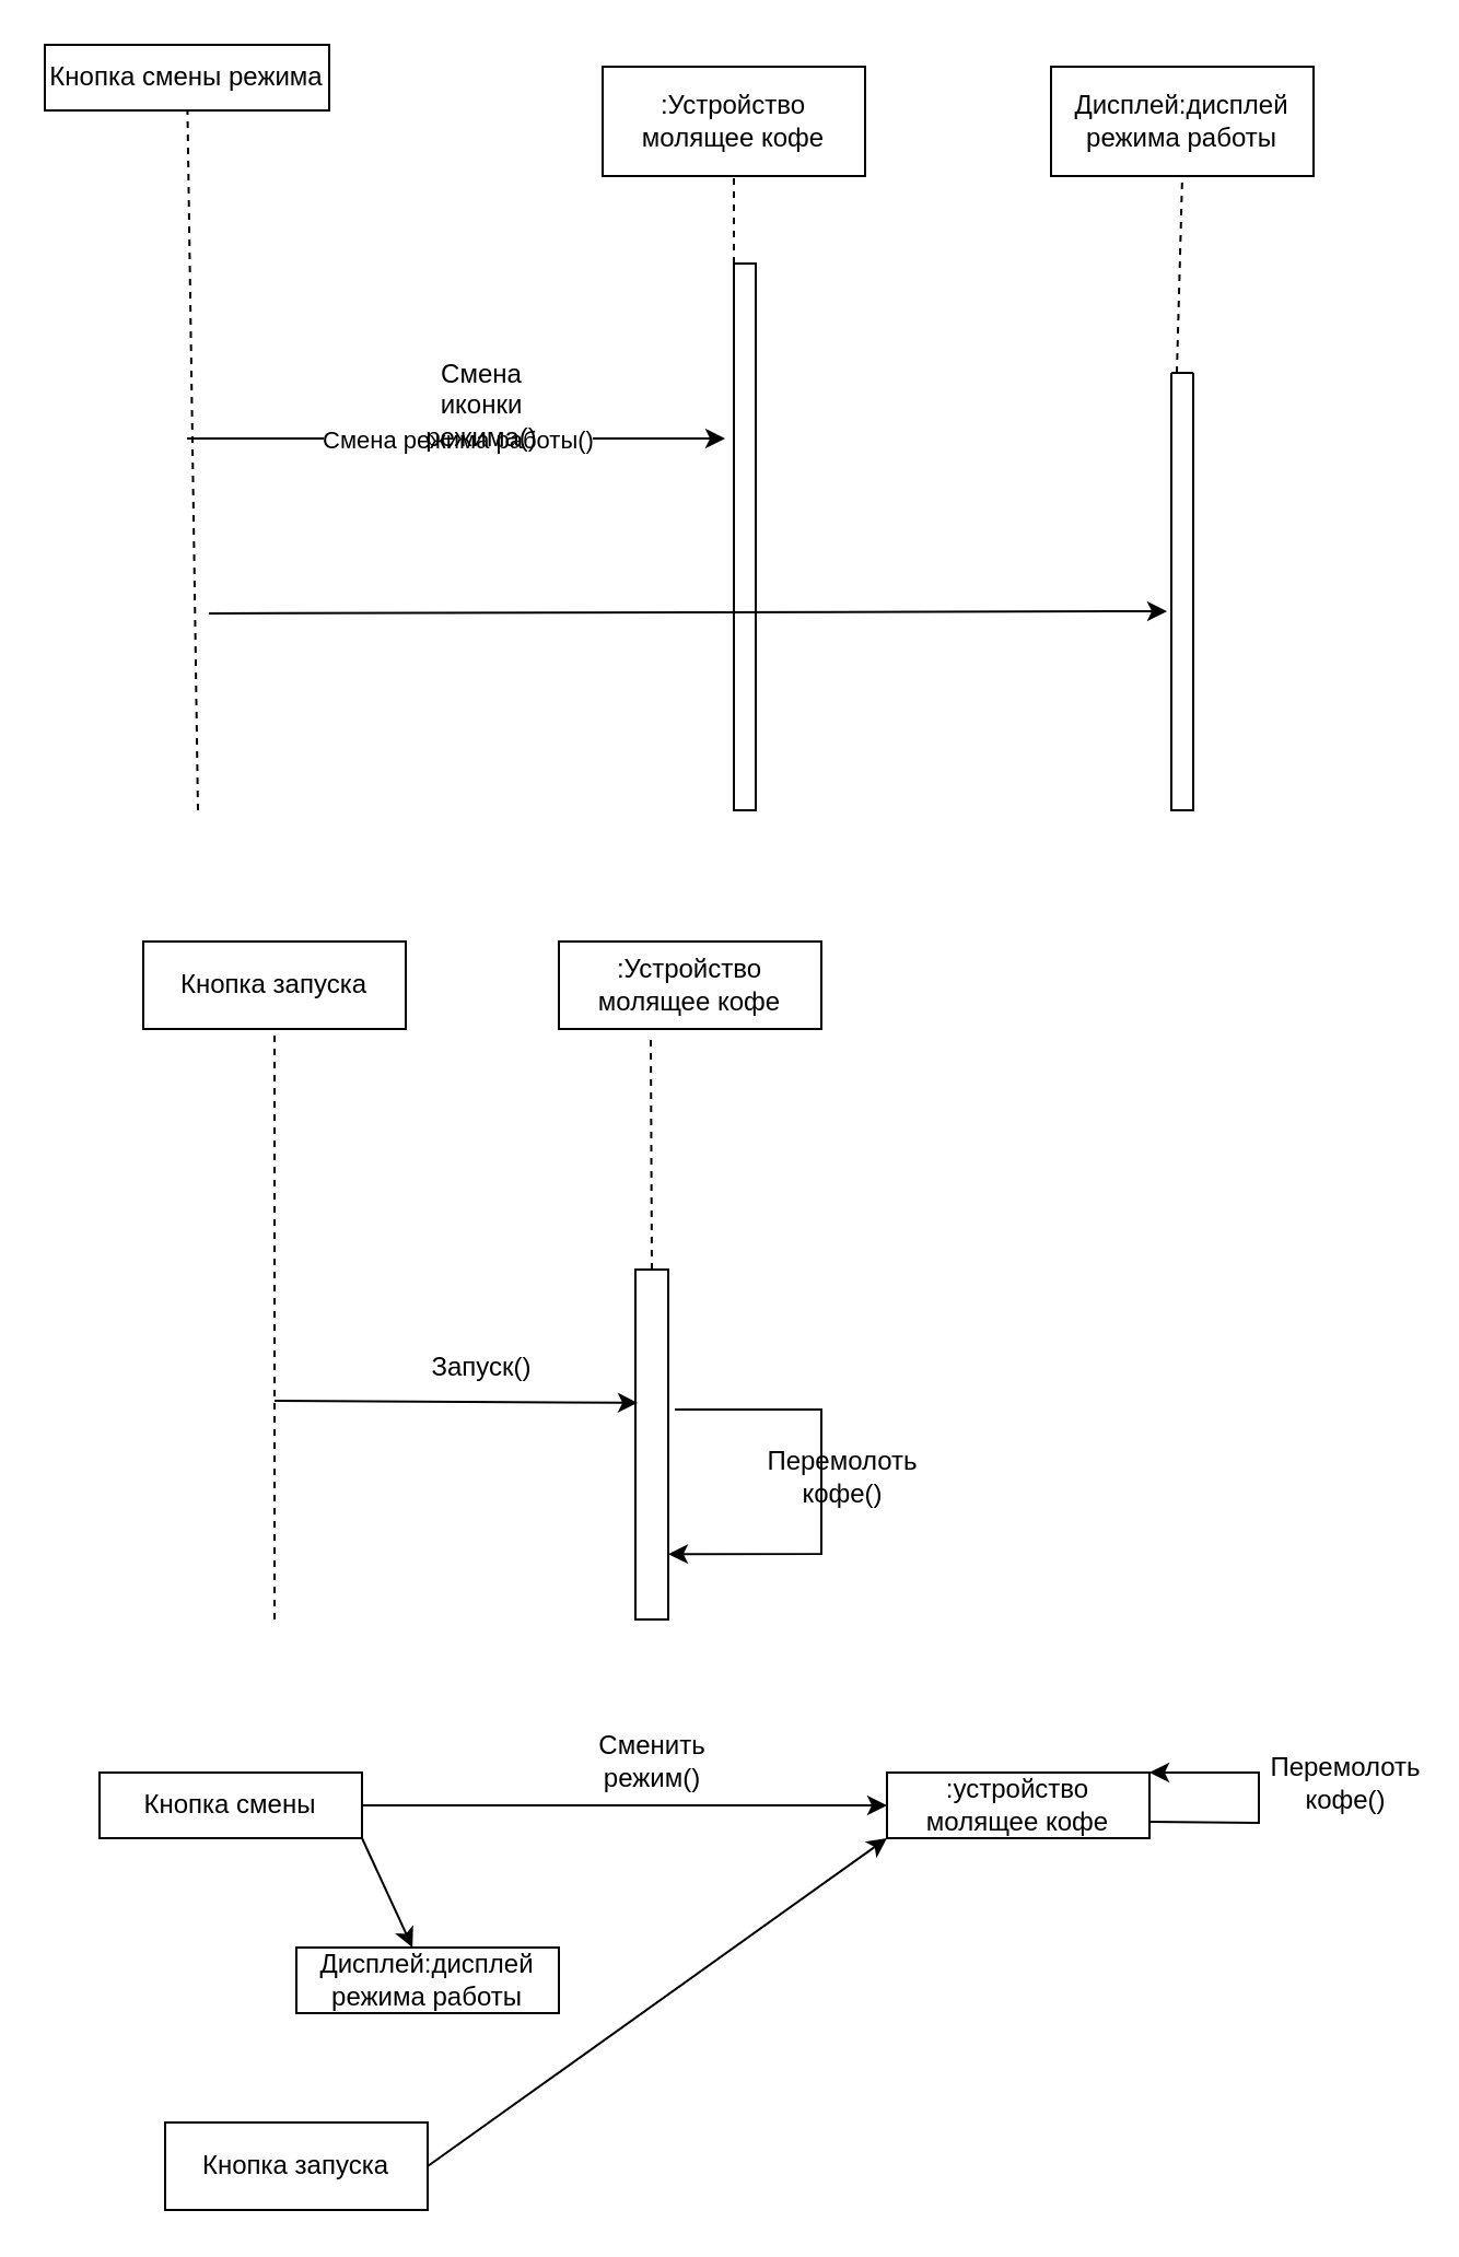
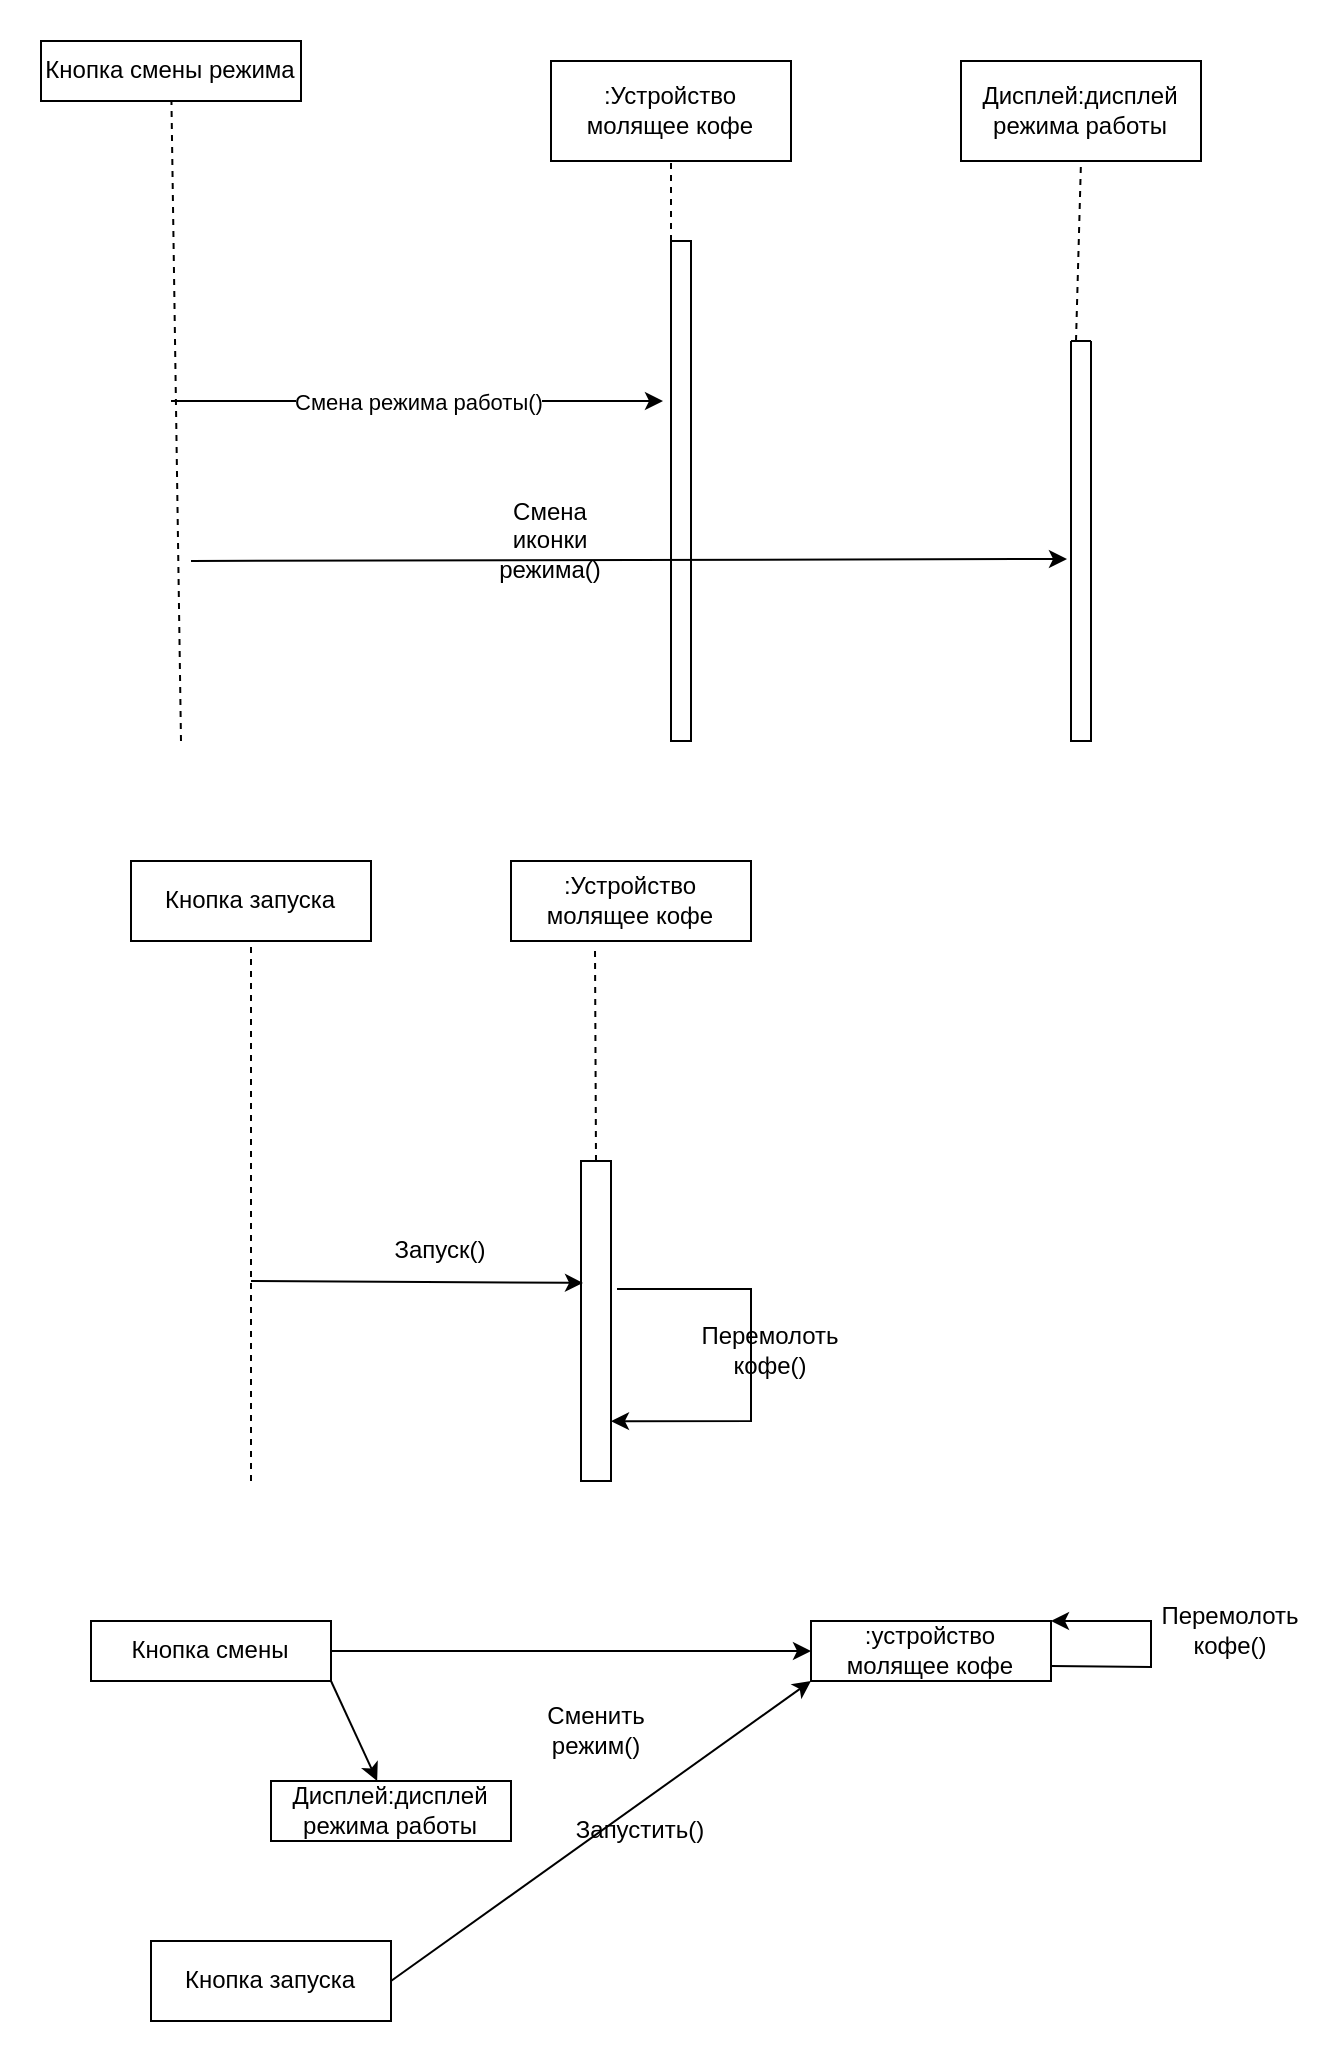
- <mxCell id="13" value="Смена иконки режима()" style="text;html=1;align=center;verticalAlign=middle;whiteSpace=wrap;rounded=0;" vertex="1" parent="1"><mxGeometry x="190" y="170" width="60" height="30" as="geometry" /></mxCell>
+ <mxCell id="13" value="Смена иконки режима()" style="text;html=1;align=center;verticalAlign=middle;whiteSpace=wrap;rounded=0;" vertex="1" parent="1"><mxGeometry x="245" y="255" width="60" height="30" as="geometry" /></mxCell>
- <mxCell id="23" value="Сменить режим()" style="text;html=1;align=center;verticalAlign=middle;whiteSpace=wrap;rounded=0;" vertex="1" parent="1"><mxGeometry x="267.5" y="790" width="60" height="30" as="geometry" /></mxCell>
+ <mxCell id="23" value="Сменить режим()" style="text;html=1;align=center;verticalAlign=middle;whiteSpace=wrap;rounded=0;" vertex="1" parent="1"><mxGeometry x="267.5" y="850" width="60" height="30" as="geometry" /></mxCell>
+ <mxCell id="29" value="Запустить()" style="text;html=1;align=center;verticalAlign=middle;whiteSpace=wrap;rounded=0;" vertex="1" parent="1"><mxGeometry x="290" y="900" width="60" height="30" as="geometry" /></mxCell>
